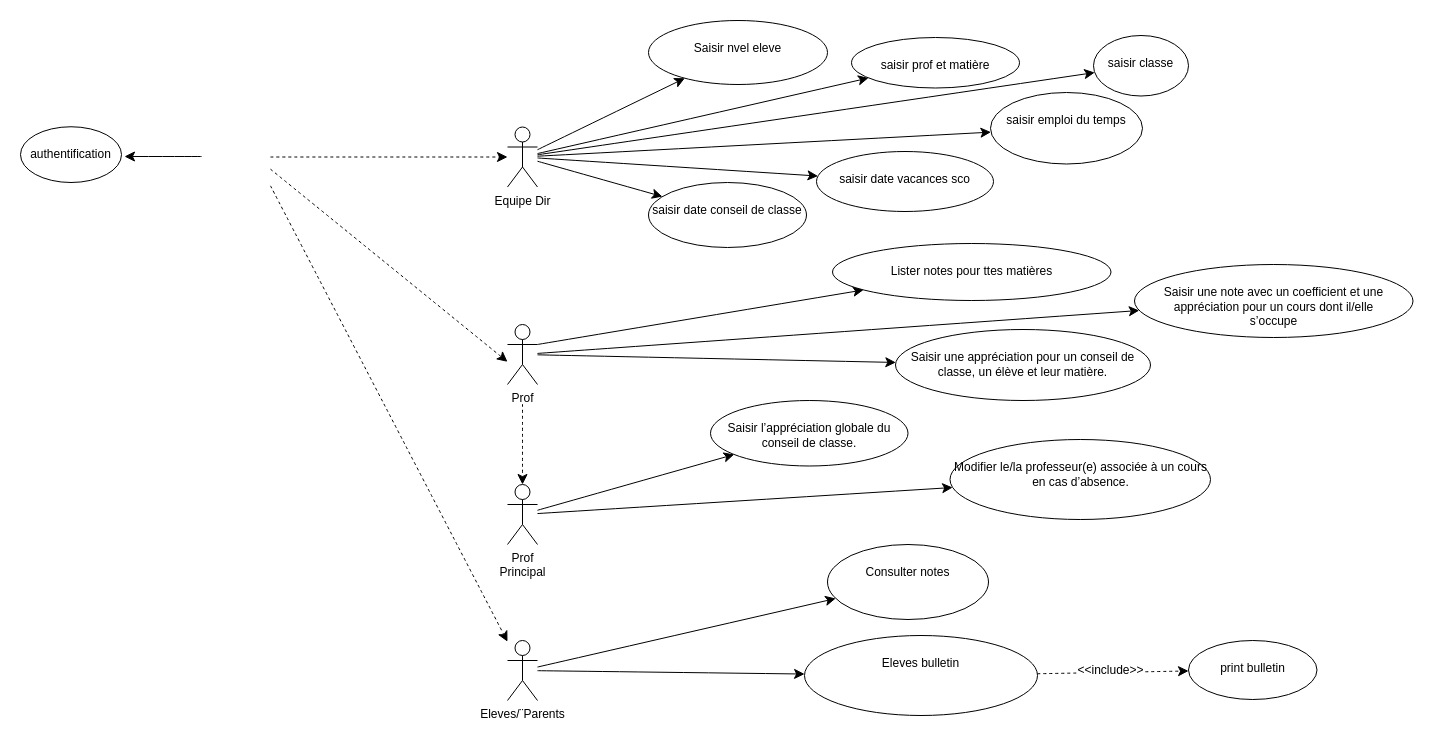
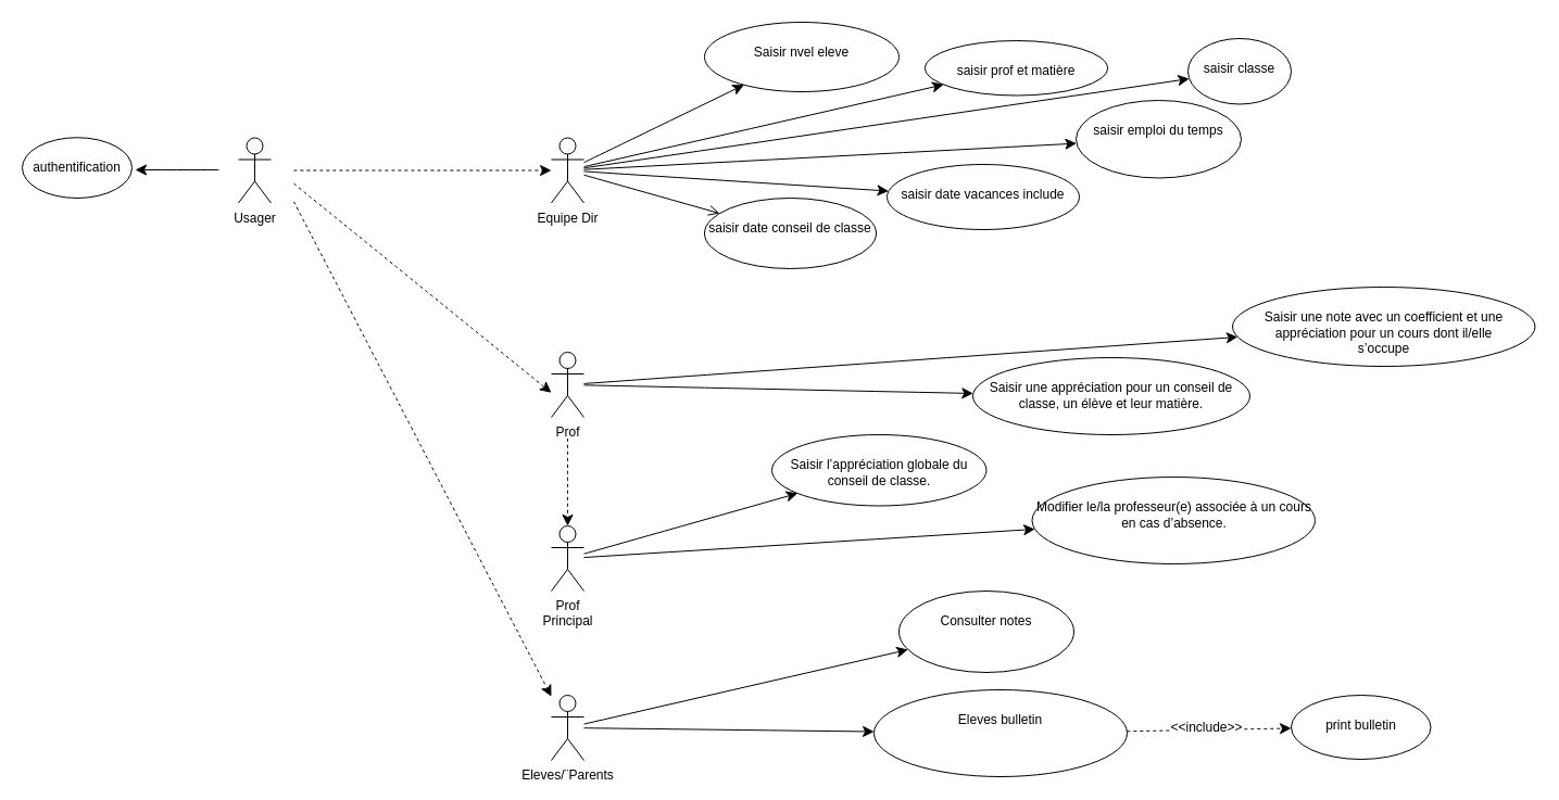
+ <mxCell id="41" value="&lt;div&gt;Usager&lt;/div&gt;" style="shape=umlActor;verticalLabelPosition=bottom;verticalAlign=top;html=1;" vertex="1" parent="1"><mxGeometry x="219" y="126.5" width="30" height="60" as="geometry" /></mxCell>
- <mxCell id="29" value="&lt;div&gt;&lt;br&gt;&lt;/div&gt;&lt;div&gt;saisir date vacances sco&lt;/div&gt;" style="ellipse;whiteSpace=wrap;html=1;verticalAlign=top;" vertex="1" parent="1"><mxGeometry x="816" y="151" width="177" height="60" as="geometry" /></mxCell>
+ <mxCell id="29" value="&lt;div&gt;&lt;br&gt;&lt;/div&gt;&lt;div&gt;saisir date vacances include&lt;/div&gt;" style="ellipse;whiteSpace=wrap;html=1;verticalAlign=top;" vertex="1" parent="1"><mxGeometry x="816" y="151" width="177" height="60" as="geometry" /></mxCell>
- <mxCell id="11" value="" style="edgeStyle=none;curved=1;rounded=0;orthogonalLoop=1;jettySize=auto;html=1;fontSize=12;startSize=8;endSize=8;" edge="1" parent="1" source="12" target="30"><mxGeometry relative="1" as="geometry" /></mxCell>
+ <mxCell id="11" value="" style="edgeStyle=none;curved=1;rounded=0;orthogonalLoop=1;jettySize=auto;html=1;fontSize=12;startSize=8;endSize=8;endArrow=open;" edge="1" parent="1" source="12" target="30"><mxGeometry relative="1" as="geometry" /></mxCell>
- <mxCell id="23" value="&lt;div&gt;&lt;br&gt;&lt;/div&gt;&lt;div&gt;Lister notes pour ttes matières&lt;/div&gt;" style="ellipse;whiteSpace=wrap;html=1;verticalAlign=top;" parent="1" vertex="1"><mxGeometry x="832" y="243" width="278.5" height="57" as="geometry" /></mxCell>
- <mxCell id="14" value="" style="edgeStyle=none;curved=1;rounded=0;orthogonalLoop=1;jettySize=auto;html=1;fontSize=12;startSize=8;endSize=8;exitX=1;exitY=0.333;exitDx=0;exitDy=0;exitPerimeter=0;" parent="1" source="34" target="23" edge="1"><mxGeometry relative="1" as="geometry"><mxPoint x="537" y="373.5" as="sourcePoint" /></mxGeometry></mxCell>
